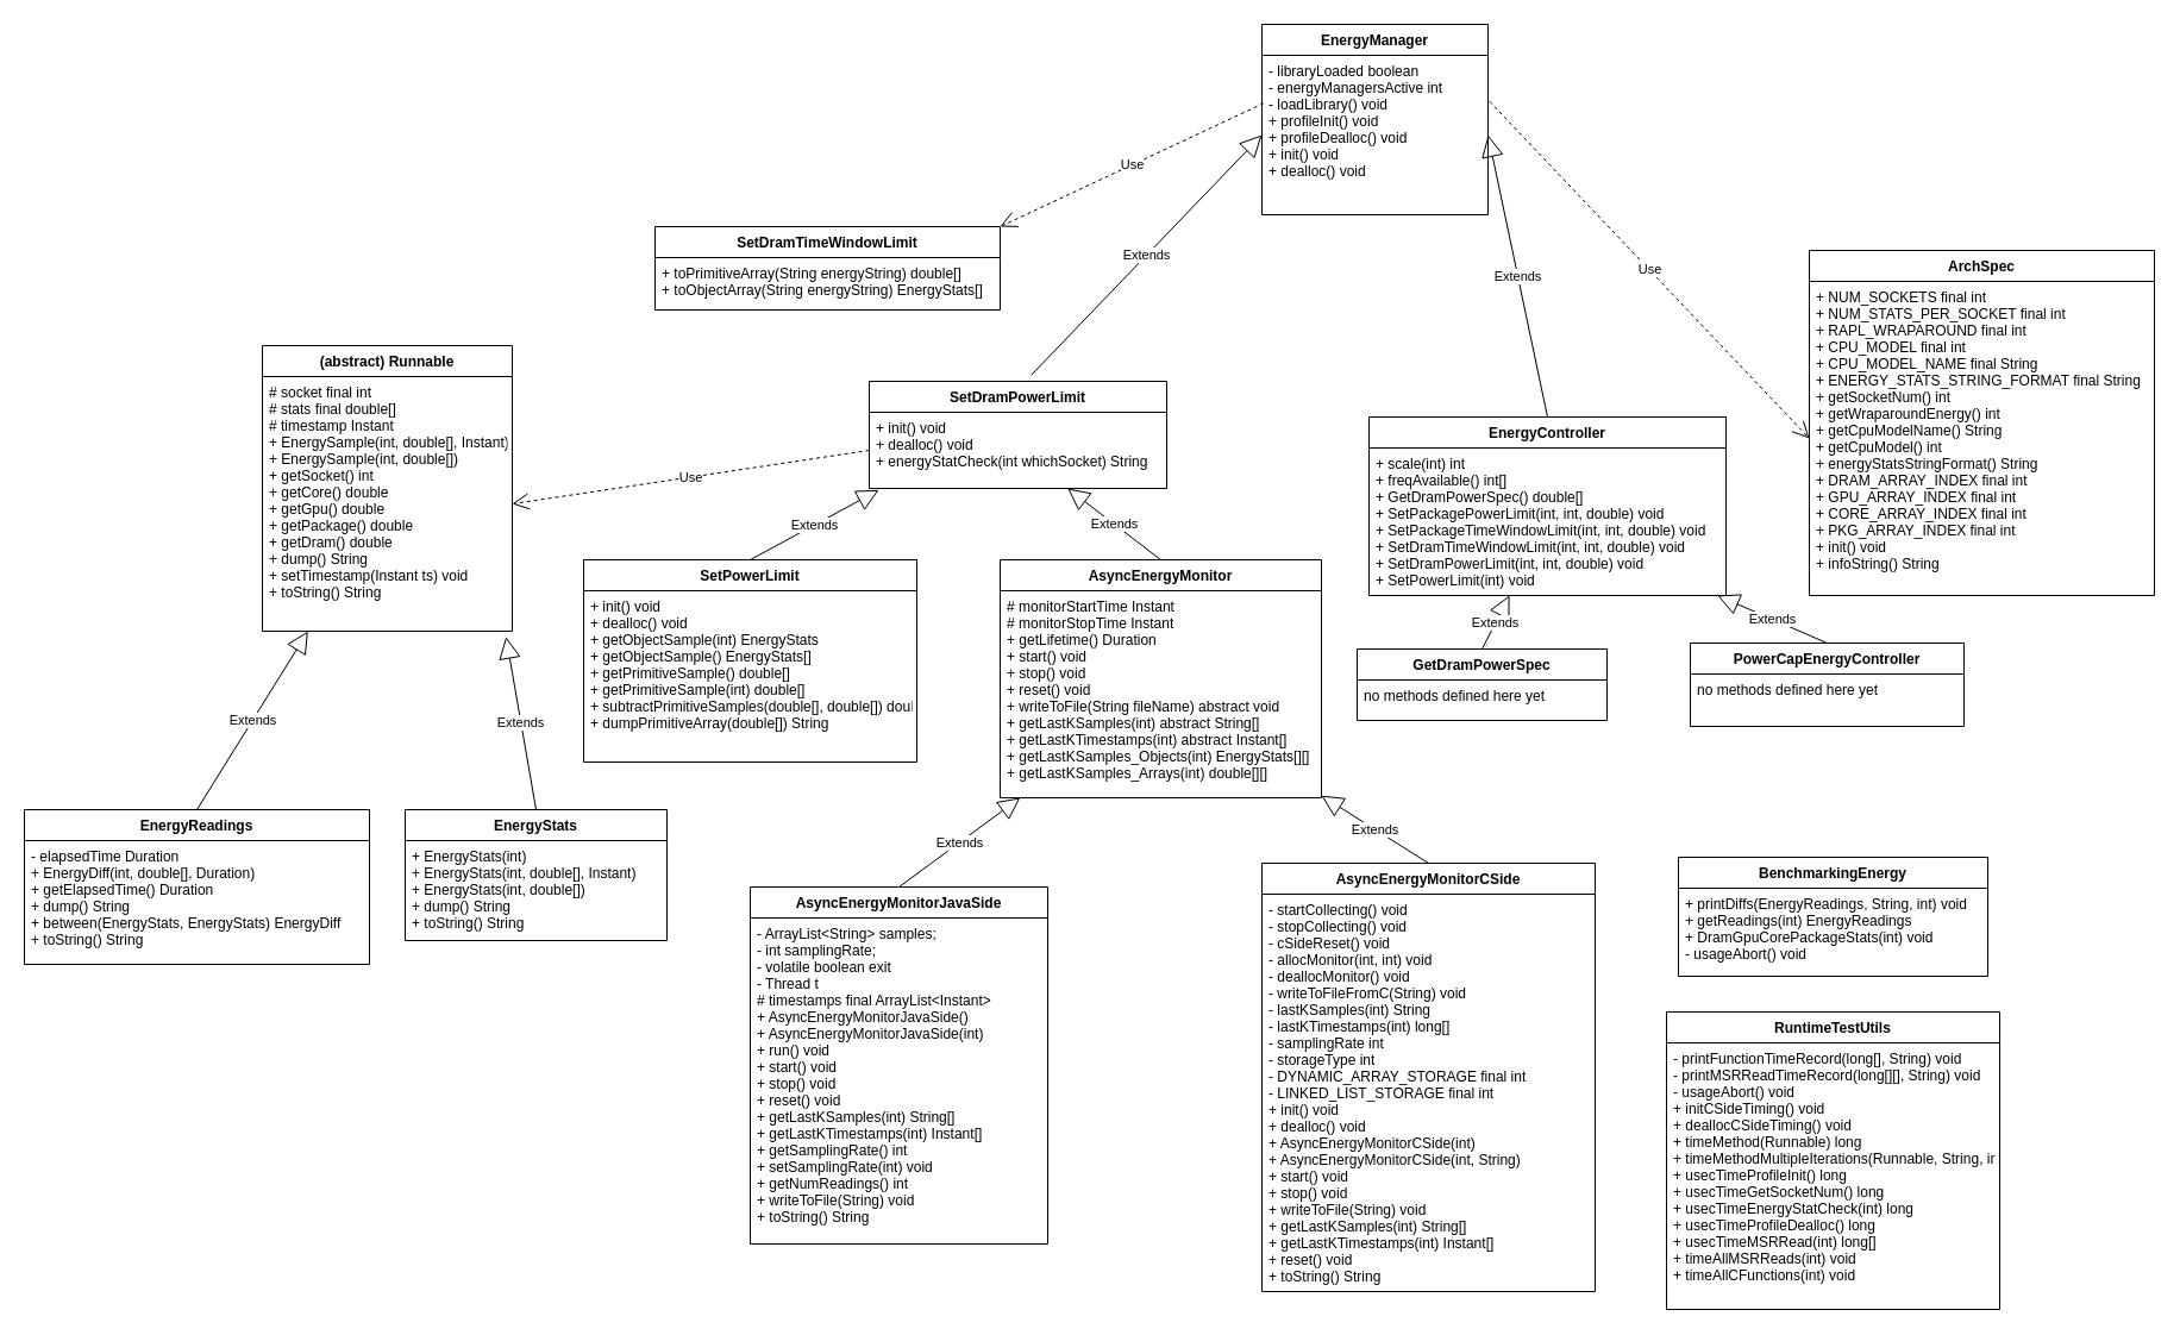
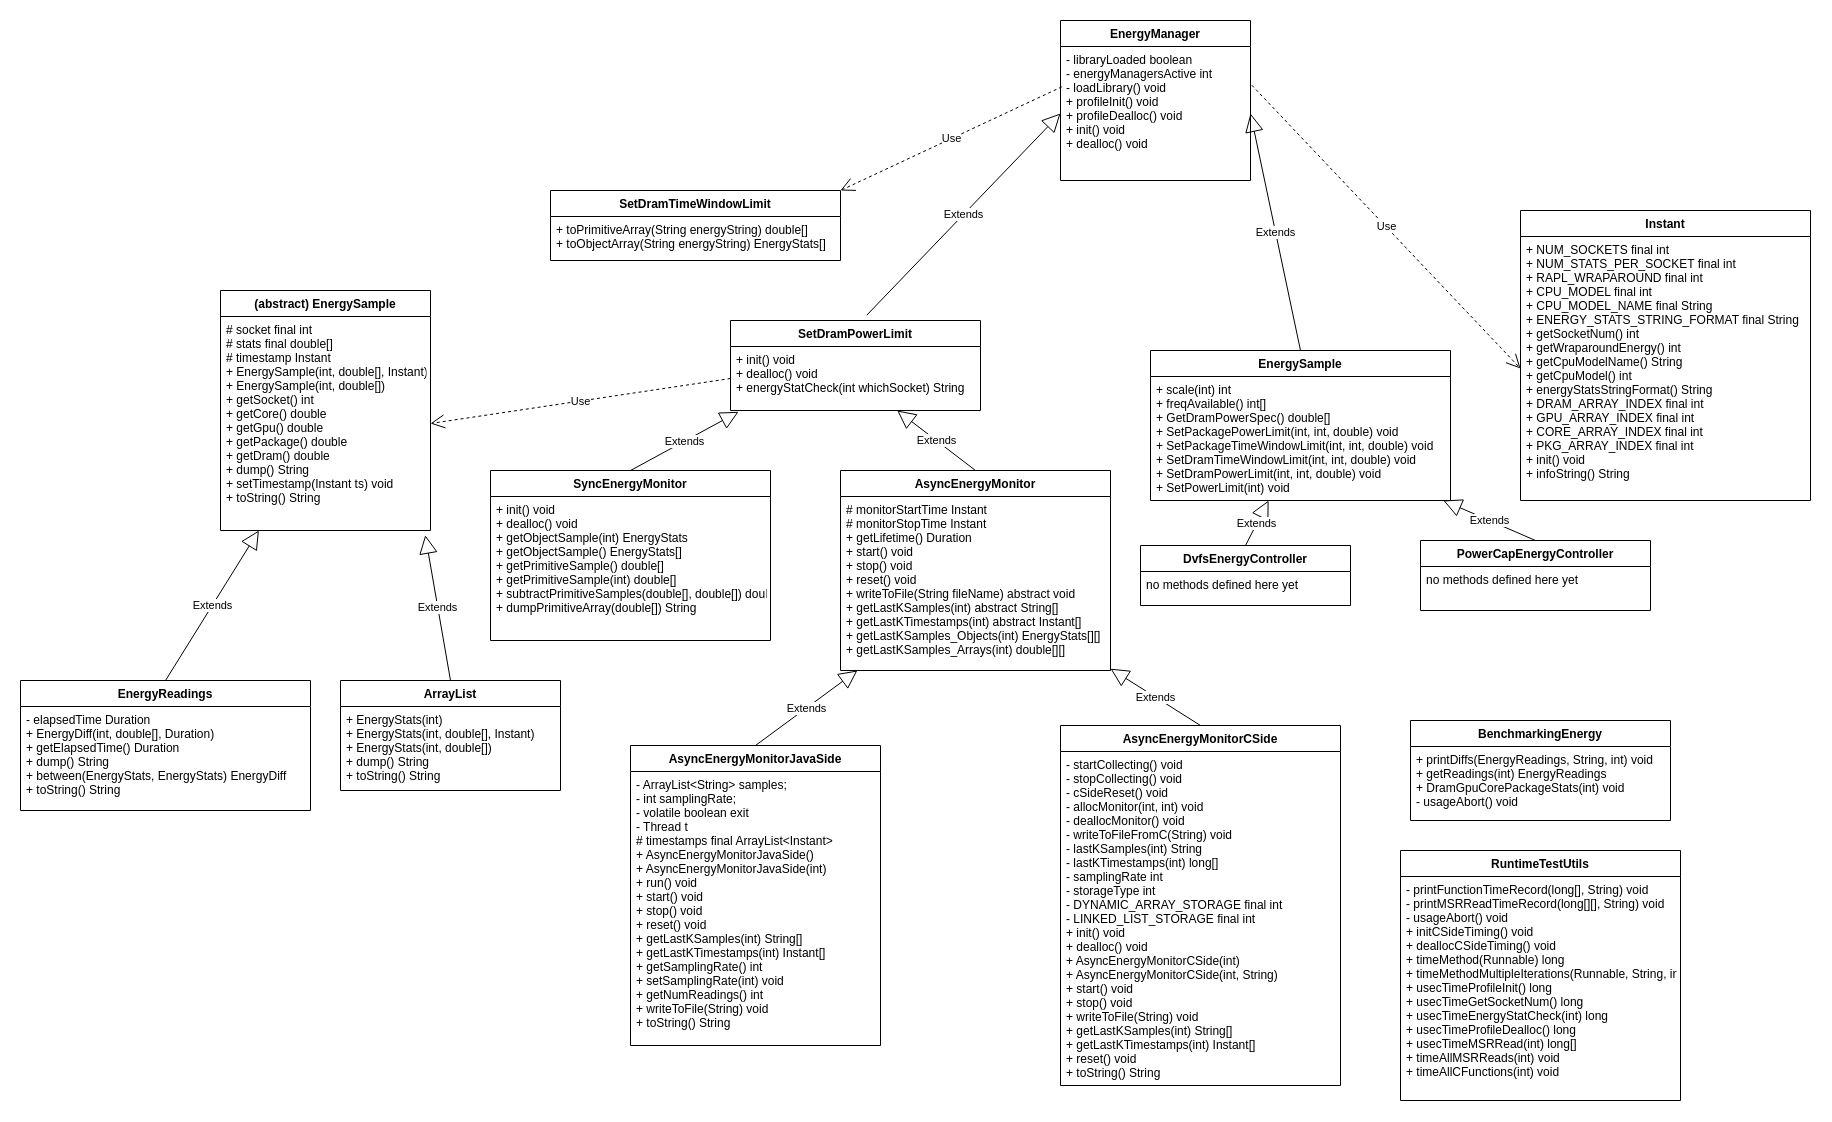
- <mxCell id="32" value="ArchSpec" style="swimlane;fontStyle=1;align=center;verticalAlign=top;childLayout=stackLayout;horizontal=1;startSize=26;horizontalStack=0;resizeParent=1;resizeParentMax=0;resizeLast=0;collapsible=1;marginBottom=0;" vertex="1" parent="1"><mxGeometry x="1520" y="210" width="290" height="290" as="geometry" /></mxCell>
+ <mxCell id="32" value="Instant" style="swimlane;fontStyle=1;align=center;verticalAlign=top;childLayout=stackLayout;horizontal=1;startSize=26;horizontalStack=0;resizeParent=1;resizeParentMax=0;resizeLast=0;collapsible=1;marginBottom=0;" vertex="1" parent="1"><mxGeometry x="1520" y="210" width="290" height="290" as="geometry" /></mxCell>
- <mxCell id="12" value="(abstract) Runnable" style="swimlane;fontStyle=1;align=center;verticalAlign=top;childLayout=stackLayout;horizontal=1;startSize=26;horizontalStack=0;resizeParent=1;resizeParentMax=0;resizeLast=0;collapsible=1;marginBottom=0;" vertex="1" parent="1"><mxGeometry x="220" y="290" width="210" height="240" as="geometry" /></mxCell>
+ <mxCell id="12" value="(abstract) EnergySample" style="swimlane;fontStyle=1;align=center;verticalAlign=top;childLayout=stackLayout;horizontal=1;startSize=26;horizontalStack=0;resizeParent=1;resizeParentMax=0;resizeLast=0;collapsible=1;marginBottom=0;" vertex="1" parent="1"><mxGeometry x="220" y="290" width="210" height="240" as="geometry" /></mxCell>
- <mxCell id="20" value="EnergyController" style="swimlane;fontStyle=1;align=center;verticalAlign=top;childLayout=stackLayout;horizontal=1;startSize=26;horizontalStack=0;resizeParent=1;resizeParentMax=0;resizeLast=0;collapsible=1;marginBottom=0;" vertex="1" parent="1"><mxGeometry x="1150" y="350" width="300" height="150" as="geometry" /></mxCell>
+ <mxCell id="20" value="EnergySample" style="swimlane;fontStyle=1;align=center;verticalAlign=top;childLayout=stackLayout;horizontal=1;startSize=26;horizontalStack=0;resizeParent=1;resizeParentMax=0;resizeLast=0;collapsible=1;marginBottom=0;" vertex="1" parent="1"><mxGeometry x="1150" y="350" width="300" height="150" as="geometry" /></mxCell>
- <mxCell id="2" value="SetPowerLimit" style="swimlane;fontStyle=1;align=center;verticalAlign=top;childLayout=stackLayout;horizontal=1;startSize=26;horizontalStack=0;resizeParent=1;resizeParentMax=0;resizeLast=0;collapsible=1;marginBottom=0;" vertex="1" parent="1"><mxGeometry x="490" y="470" width="280" height="170" as="geometry" /></mxCell>
+ <mxCell id="2" value="SyncEnergyMonitor" style="swimlane;fontStyle=1;align=center;verticalAlign=top;childLayout=stackLayout;horizontal=1;startSize=26;horizontalStack=0;resizeParent=1;resizeParentMax=0;resizeLast=0;collapsible=1;marginBottom=0;" vertex="1" parent="1"><mxGeometry x="490" y="470" width="280" height="170" as="geometry" /></mxCell>
- <mxCell id="22" value="GetDramPowerSpec" style="swimlane;fontStyle=1;align=center;verticalAlign=top;childLayout=stackLayout;horizontal=1;startSize=26;horizontalStack=0;resizeParent=1;resizeParentMax=0;resizeLast=0;collapsible=1;marginBottom=0;" vertex="1" parent="1"><mxGeometry x="1140" y="545" width="210" height="60" as="geometry" /></mxCell>
+ <mxCell id="22" value="DvfsEnergyController" style="swimlane;fontStyle=1;align=center;verticalAlign=top;childLayout=stackLayout;horizontal=1;startSize=26;horizontalStack=0;resizeParent=1;resizeParentMax=0;resizeLast=0;collapsible=1;marginBottom=0;" vertex="1" parent="1"><mxGeometry x="1140" y="545" width="210" height="60" as="geometry" /></mxCell>
- <mxCell id="10" value="EnergyStats" style="swimlane;fontStyle=1;align=center;verticalAlign=top;childLayout=stackLayout;horizontal=1;startSize=26;horizontalStack=0;resizeParent=1;resizeParentMax=0;resizeLast=0;collapsible=1;marginBottom=0;" vertex="1" parent="1"><mxGeometry x="340" y="680" width="220" height="110" as="geometry" /></mxCell>
+ <mxCell id="10" value="ArrayList" style="swimlane;fontStyle=1;align=center;verticalAlign=top;childLayout=stackLayout;horizontal=1;startSize=26;horizontalStack=0;resizeParent=1;resizeParentMax=0;resizeLast=0;collapsible=1;marginBottom=0;" vertex="1" parent="1"><mxGeometry x="340" y="680" width="220" height="110" as="geometry" /></mxCell>
